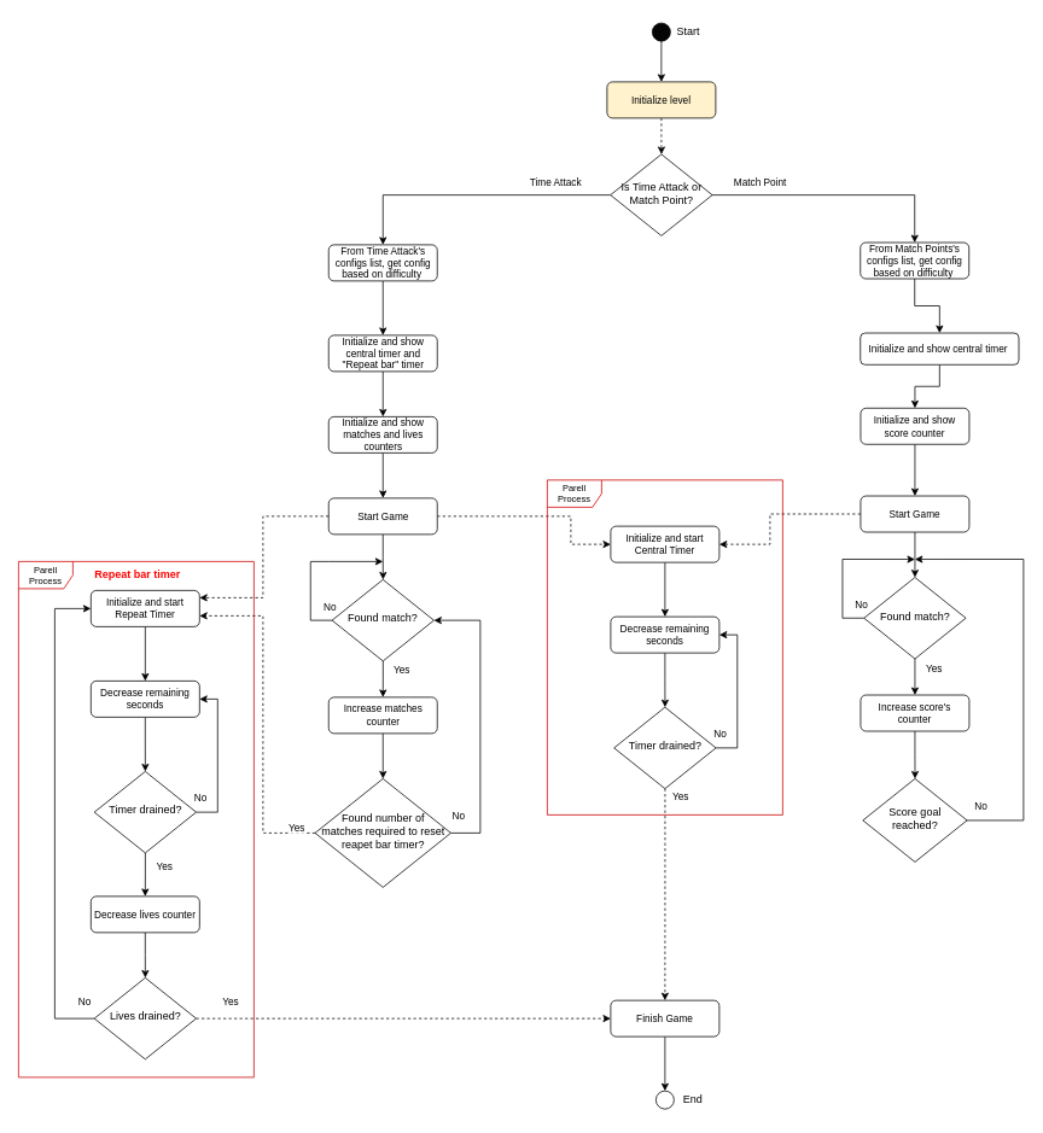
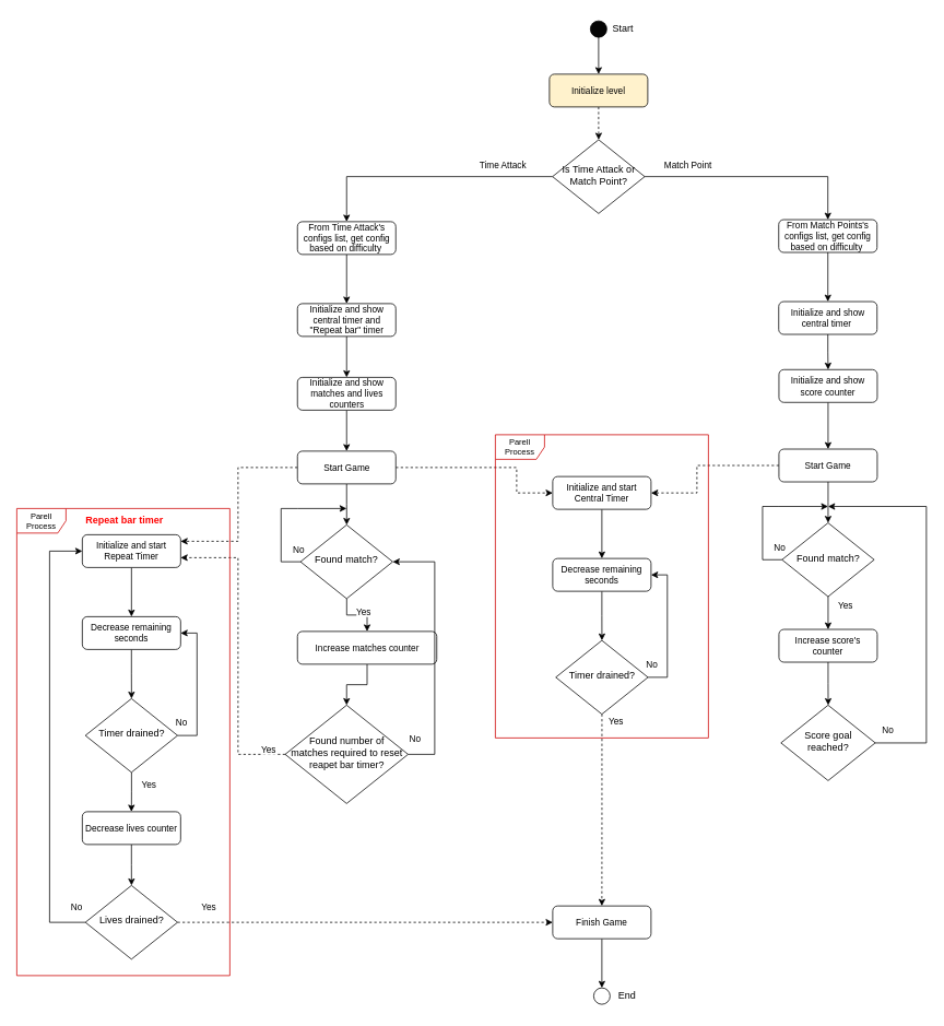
- <mxCell id="21" value="Initialize and show central timer&amp;nbsp;" style="rounded=1;whiteSpace=wrap;html=1;fontSize=11;glass=0;strokeWidth=1;shadow=0;" vertex="1" parent="1"><mxGeometry x="949.82" y="367.54" width="175" height="35" as="geometry" /></mxCell>
+ <mxCell id="21" value="Initialize and show central timer&amp;nbsp;" style="rounded=1;whiteSpace=wrap;html=1;fontSize=11;glass=0;strokeWidth=1;shadow=0;" vertex="1" parent="1"><mxGeometry x="949.82" y="367.54" width="120" height="40" as="geometry" /></mxCell>
- <mxCell id="34" value="Increase matches counter" style="rounded=1;whiteSpace=wrap;html=1;fontSize=11;glass=0;strokeWidth=1;shadow=0;" vertex="1" parent="1"><mxGeometry x="362.51" y="770" width="120" height="40" as="geometry" /></mxCell>
+ <mxCell id="34" value="Increase matches counter" style="rounded=1;whiteSpace=wrap;html=1;fontSize=11;glass=0;strokeWidth=1;shadow=0;" vertex="1" parent="1"><mxGeometry x="362.51" y="770" width="170" height="40" as="geometry" /></mxCell>
